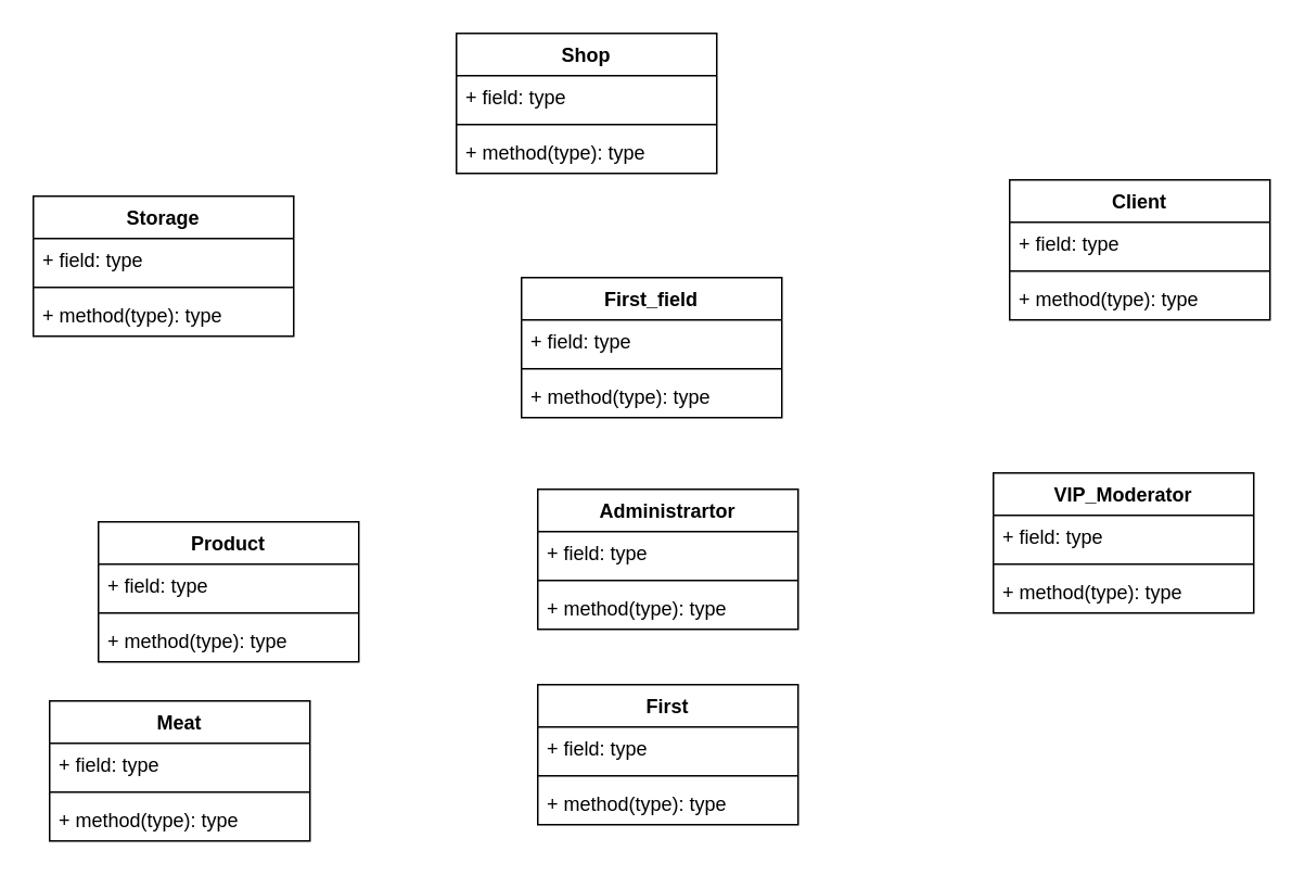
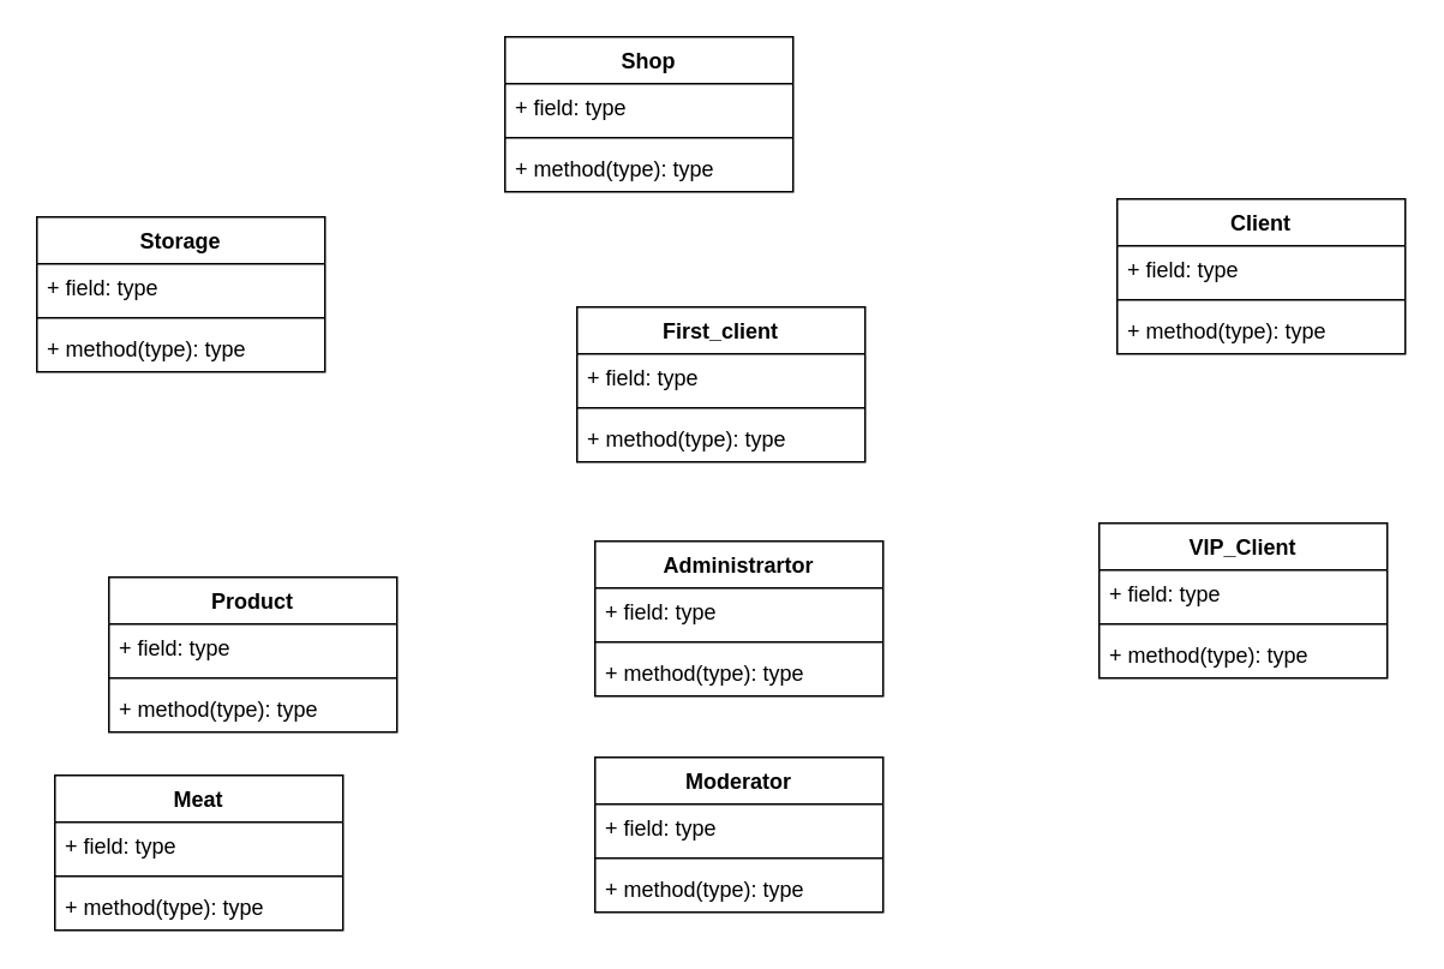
- <mxCell id="6" value="First_field" style="swimlane;fontStyle=1;align=center;verticalAlign=top;childLayout=stackLayout;horizontal=1;startSize=26;horizontalStack=0;resizeParent=1;resizeParentMax=0;resizeLast=0;collapsible=1;marginBottom=0;fontColor=default;strokeColor=default;fillColor=default;" vertex="1" parent="1"><mxGeometry x="320" y="170" width="160" height="86" as="geometry" /></mxCell>
+ <mxCell id="6" value="First_client" style="swimlane;fontStyle=1;align=center;verticalAlign=top;childLayout=stackLayout;horizontal=1;startSize=26;horizontalStack=0;resizeParent=1;resizeParentMax=0;resizeLast=0;collapsible=1;marginBottom=0;fontColor=default;strokeColor=default;fillColor=default;" vertex="1" parent="1"><mxGeometry x="320" y="170" width="160" height="86" as="geometry" /></mxCell>
- <mxCell id="10" value="VIP_Moderator" style="swimlane;fontStyle=1;align=center;verticalAlign=top;childLayout=stackLayout;horizontal=1;startSize=26;horizontalStack=0;resizeParent=1;resizeParentMax=0;resizeLast=0;collapsible=1;marginBottom=0;fontColor=default;strokeColor=default;fillColor=default;" vertex="1" parent="1"><mxGeometry x="610" y="290" width="160" height="86" as="geometry" /></mxCell>
+ <mxCell id="10" value="VIP_Client" style="swimlane;fontStyle=1;align=center;verticalAlign=top;childLayout=stackLayout;horizontal=1;startSize=26;horizontalStack=0;resizeParent=1;resizeParentMax=0;resizeLast=0;collapsible=1;marginBottom=0;fontColor=default;strokeColor=default;fillColor=default;" vertex="1" parent="1"><mxGeometry x="610" y="290" width="160" height="86" as="geometry" /></mxCell>
- <mxCell id="18" value="First" style="swimlane;fontStyle=1;align=center;verticalAlign=top;childLayout=stackLayout;horizontal=1;startSize=26;horizontalStack=0;resizeParent=1;resizeParentMax=0;resizeLast=0;collapsible=1;marginBottom=0;fontColor=default;strokeColor=default;fillColor=default;" vertex="1" parent="1"><mxGeometry x="330" y="420" width="160" height="86" as="geometry" /></mxCell>
+ <mxCell id="18" value="Moderator" style="swimlane;fontStyle=1;align=center;verticalAlign=top;childLayout=stackLayout;horizontal=1;startSize=26;horizontalStack=0;resizeParent=1;resizeParentMax=0;resizeLast=0;collapsible=1;marginBottom=0;fontColor=default;strokeColor=default;fillColor=default;" vertex="1" parent="1"><mxGeometry x="330" y="420" width="160" height="86" as="geometry" /></mxCell>
